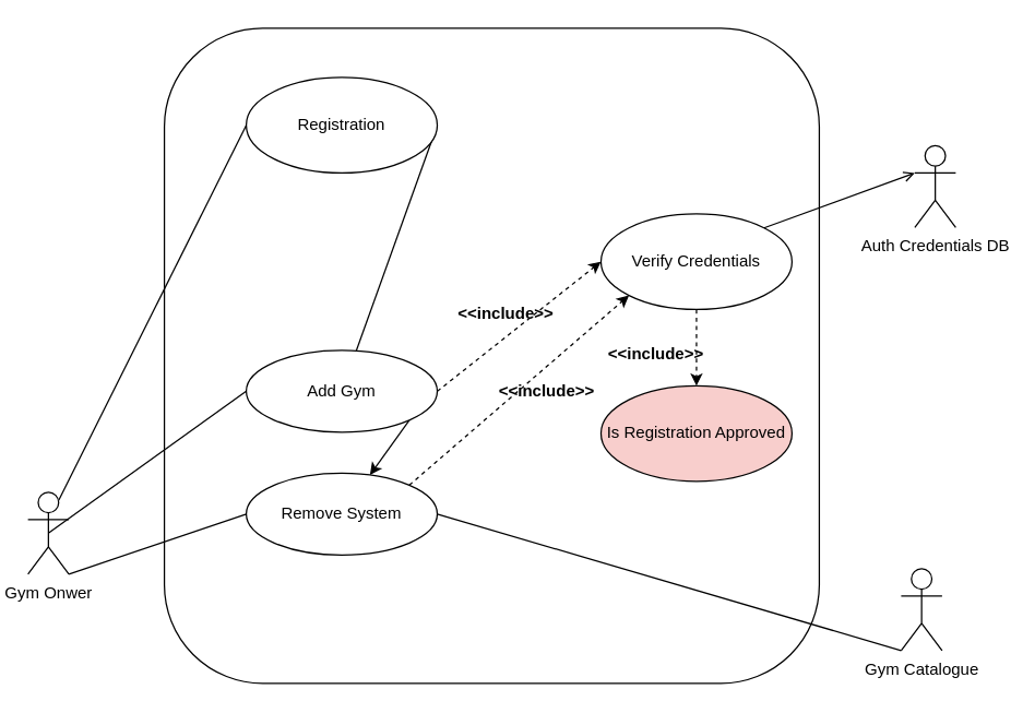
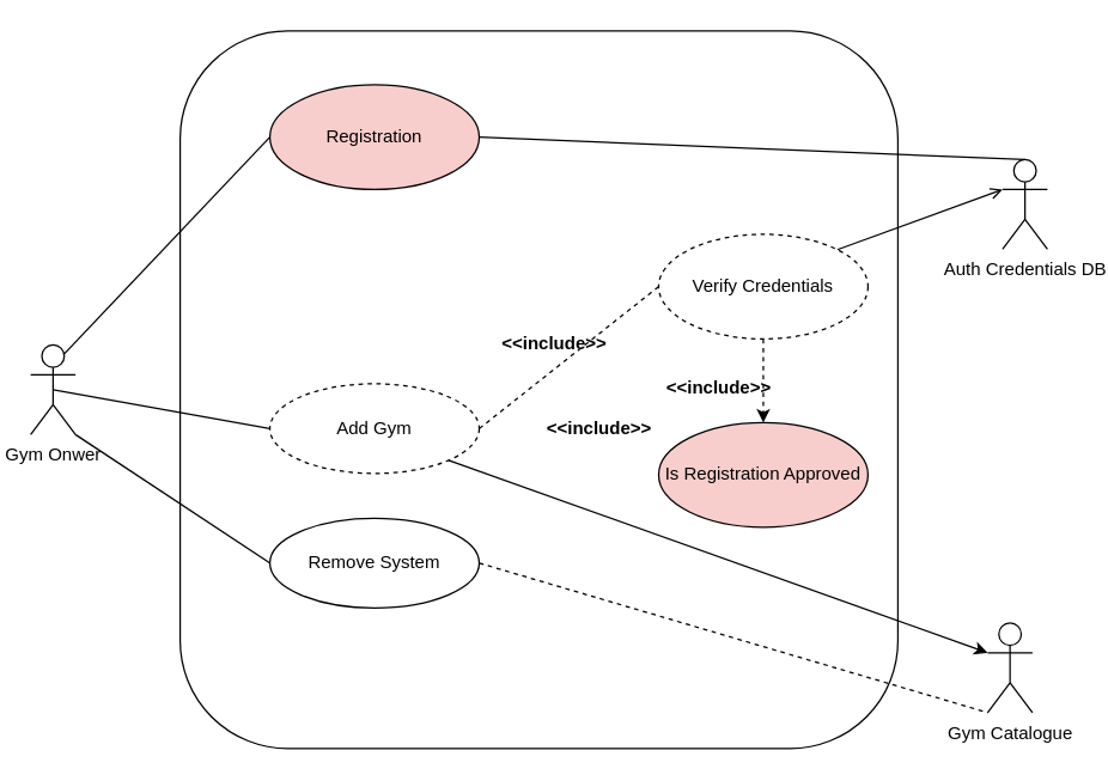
- <mxCell id="9" value="Registration" style="ellipse;whiteSpace=wrap;html=1;" parent="1" vertex="1"><mxGeometry x="180" y="56" width="140" height="70" as="geometry" /></mxCell>
+ <mxCell id="9" value="Registration" style="ellipse;whiteSpace=wrap;html=1;fillColor=#f8cecc;" parent="1" vertex="1"><mxGeometry x="180" y="56" width="140" height="70" as="geometry" /></mxCell>
- <mxCell id="8" style="rounded=0;orthogonalLoop=1;jettySize=auto;html=1;exitX=1;exitY=0.5;exitDx=0;exitDy=0;endArrow=none;endFill=0;" parent="1" source="9" target="16" edge="1"><mxGeometry relative="1" as="geometry" /></mxCell>
+ <mxCell id="8" style="rounded=0;orthogonalLoop=1;jettySize=auto;html=1;exitX=1;exitY=0.5;exitDx=0;exitDy=0;entryX=0.5;entryY=0;entryDx=0;entryDy=0;entryPerimeter=0;endArrow=none;endFill=0;" parent="1" source="9" target="7" edge="1"><mxGeometry relative="1" as="geometry" /></mxCell>
- <mxCell id="12" value="Verify Credentials" style="ellipse;whiteSpace=wrap;html=1;" parent="1" vertex="1"><mxGeometry x="440" y="156" width="140" height="70" as="geometry" /></mxCell>
+ <mxCell id="12" value="Verify Credentials" style="ellipse;whiteSpace=wrap;html=1;dashed=1;" parent="1" vertex="1"><mxGeometry x="440" y="156" width="140" height="70" as="geometry" /></mxCell>
- <mxCell id="14" style="rounded=0;orthogonalLoop=1;jettySize=auto;html=1;exitX=1;exitY=0.5;exitDx=0;exitDy=0;entryX=0;entryY=0.5;entryDx=0;entryDy=0;dashed=1;" parent="1" source="16" target="12" edge="1"><mxGeometry relative="1" as="geometry" /></mxCell>
+ <mxCell id="14" style="rounded=0;orthogonalLoop=1;jettySize=auto;html=1;exitX=1;exitY=0.5;exitDx=0;exitDy=0;entryX=0;entryY=0.5;entryDx=0;entryDy=0;dashed=1;endArrow=none;" parent="1" source="16" target="12" edge="1"><mxGeometry relative="1" as="geometry" /></mxCell>
- <mxCell id="16" value="Add Gym" style="ellipse;whiteSpace=wrap;html=1;" parent="1" vertex="1"><mxGeometry x="180" y="256" width="140" height="60" as="geometry" /></mxCell>
+ <mxCell id="16" value="Add Gym" style="ellipse;whiteSpace=wrap;html=1;dashed=1;" parent="1" vertex="1"><mxGeometry x="180" y="256" width="140" height="60" as="geometry" /></mxCell>
- <mxCell id="22" style="rounded=0;orthogonalLoop=1;jettySize=auto;html=1;exitX=1;exitY=0;exitDx=0;exitDy=0;entryX=0;entryY=1;entryDx=0;entryDy=0;dashed=1;" edge="1" parent="1" source="21" target="12"><mxGeometry relative="1" as="geometry"><mxPoint x="320" y="351" as="sourcePoint" /><mxPoint x="440" y="256" as="targetPoint" /></mxGeometry></mxCell>
- <mxCell id="15" style="rounded=0;orthogonalLoop=1;jettySize=auto;html=1;exitX=1;exitY=1;exitDx=0;exitDy=0;" parent="1" source="16" target="21" edge="1"><mxGeometry relative="1" as="geometry" /></mxCell>
+ <mxCell id="15" style="rounded=0;orthogonalLoop=1;jettySize=auto;html=1;exitX=1;exitY=1;exitDx=0;exitDy=0;entryX=0;entryY=0.333;entryDx=0;entryDy=0;entryPerimeter=0;" parent="1" source="16" target="19" edge="1"><mxGeometry relative="1" as="geometry" /></mxCell>
- <mxCell id="6" value="Gym Onwer" style="shape=umlActor;verticalLabelPosition=bottom;verticalAlign=top;html=1;outlineConnect=0;" parent="1" vertex="1"><mxGeometry x="20" y="360" width="30" height="60" as="geometry" /></mxCell>
+ <mxCell id="6" value="Gym Onwer" style="shape=umlActor;verticalLabelPosition=bottom;verticalAlign=top;html=1;outlineConnect=0;" parent="1" vertex="1"><mxGeometry x="20" y="230" width="30" height="60" as="geometry" /></mxCell>
- <mxCell id="20" style="rounded=0;orthogonalLoop=1;jettySize=auto;html=1;exitX=1;exitY=0.5;exitDx=0;exitDy=0;entryX=0;entryY=1;entryDx=0;entryDy=0;entryPerimeter=0;endArrow=none;endFill=0;" edge="1" parent="1" source="21" target="19"><mxGeometry relative="1" as="geometry" /></mxCell>
+ <mxCell id="20" style="rounded=0;orthogonalLoop=1;jettySize=auto;html=1;exitX=1;exitY=0.5;exitDx=0;exitDy=0;entryX=0;entryY=1;entryDx=0;entryDy=0;entryPerimeter=0;endArrow=none;endFill=0;dashed=1;" edge="1" parent="1" source="21" target="19"><mxGeometry relative="1" as="geometry" /></mxCell>
